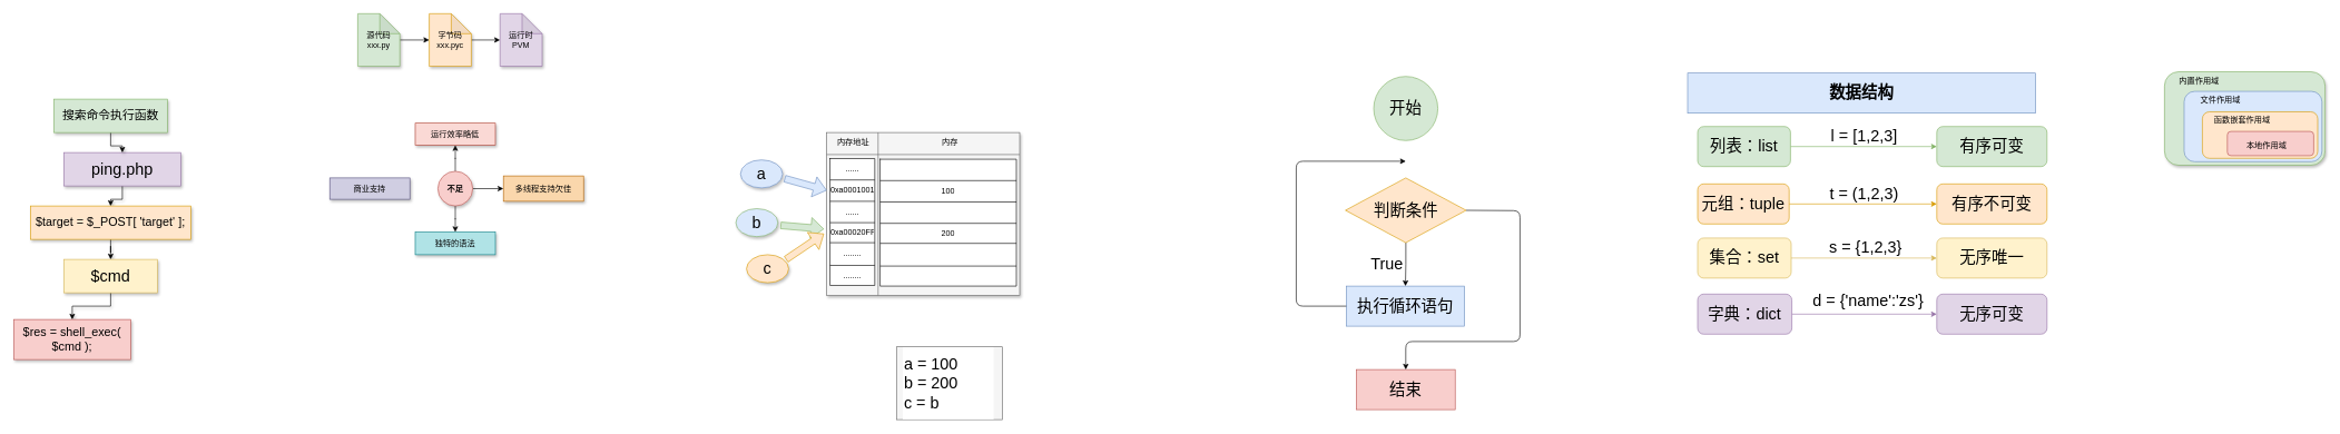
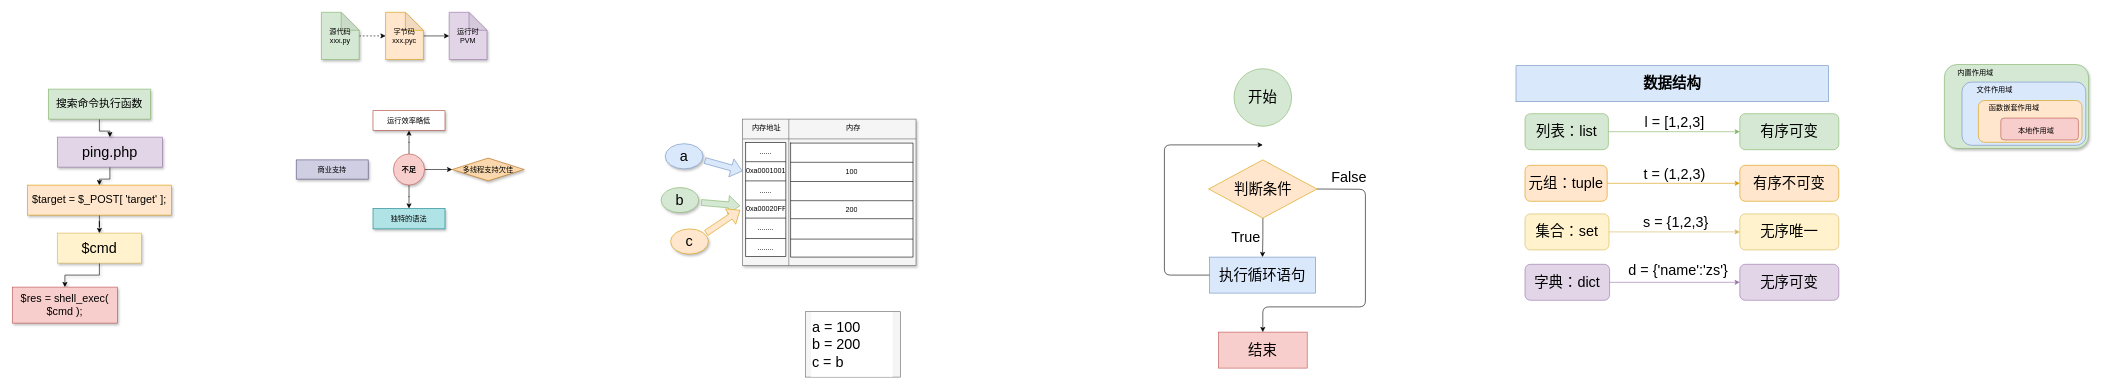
- <mxCell id="19" style="edgeStyle=orthogonalEdgeStyle;rounded=0;orthogonalLoop=1;jettySize=auto;html=1;" parent="1" source="20" target="22" edge="1"><mxGeometry relative="1" as="geometry" /></mxCell>
+ <mxCell id="19" style="edgeStyle=orthogonalEdgeStyle;rounded=0;orthogonalLoop=1;jettySize=auto;html=1;dashed=1;" parent="1" source="20" target="22" edge="1"><mxGeometry relative="1" as="geometry" /></mxCell>
- <mxCell id="18" value="运行效率略低" style="whiteSpace=wrap;html=1;shadow=1;fontStyle=0;strokeColor=#ae4132;fillColor=#fad9d5;" parent="1" vertex="1"><mxGeometry x="621" y="184" width="120" height="33" as="geometry" /></mxCell>
+ <mxCell id="18" value="运行效率略低" style="whiteSpace=wrap;html=1;shadow=1;fontStyle=0;strokeColor=#ae4132;fillColor=#ffffff;" parent="1" vertex="1"><mxGeometry x="621" y="184" width="120" height="33" as="geometry" /></mxCell>
- <mxCell id="15" value="多线程支持欠佳" style="whiteSpace=wrap;html=1;shadow=1;fontStyle=0;strokeColor=#b46504;fillColor=#fad7ac;" parent="1" vertex="1"><mxGeometry x="753" y="263" width="120" height="38" as="geometry" /></mxCell>
+ <mxCell id="15" value="多线程支持欠佳" style="rhombus;whiteSpace=wrap;html=1;shadow=1;fontStyle=0;strokeColor=#b46504;fillColor=#fad7ac;" parent="1" vertex="1"><mxGeometry x="753" y="263" width="120" height="38" as="geometry" /></mxCell>
+ <mxCell id="68" value="False" style="text;html=1;strokeColor=none;fillColor=none;align=center;verticalAlign=middle;whiteSpace=wrap;rounded=0;shadow=0;fontSize=24;" parent="1" vertex="1"><mxGeometry x="2228" y="286" width="40" height="20" as="geometry" /></mxCell>
- <mxCell id="54" value="b" style="ellipse;whiteSpace=wrap;html=1;shadow=1;strokeColor=#82b366;fillColor=#dae8fc;fontSize=24;" parent="1" vertex="1"><mxGeometry x="1101" y="312" width="63" height="42" as="geometry" /></mxCell>
+ <mxCell id="54" value="b" style="ellipse;whiteSpace=wrap;html=1;shadow=1;strokeColor=#82b366;fillColor=#d5e8d4;fontSize=24;" parent="1" vertex="1"><mxGeometry x="1101" y="312" width="63" height="42" as="geometry" /></mxCell>
